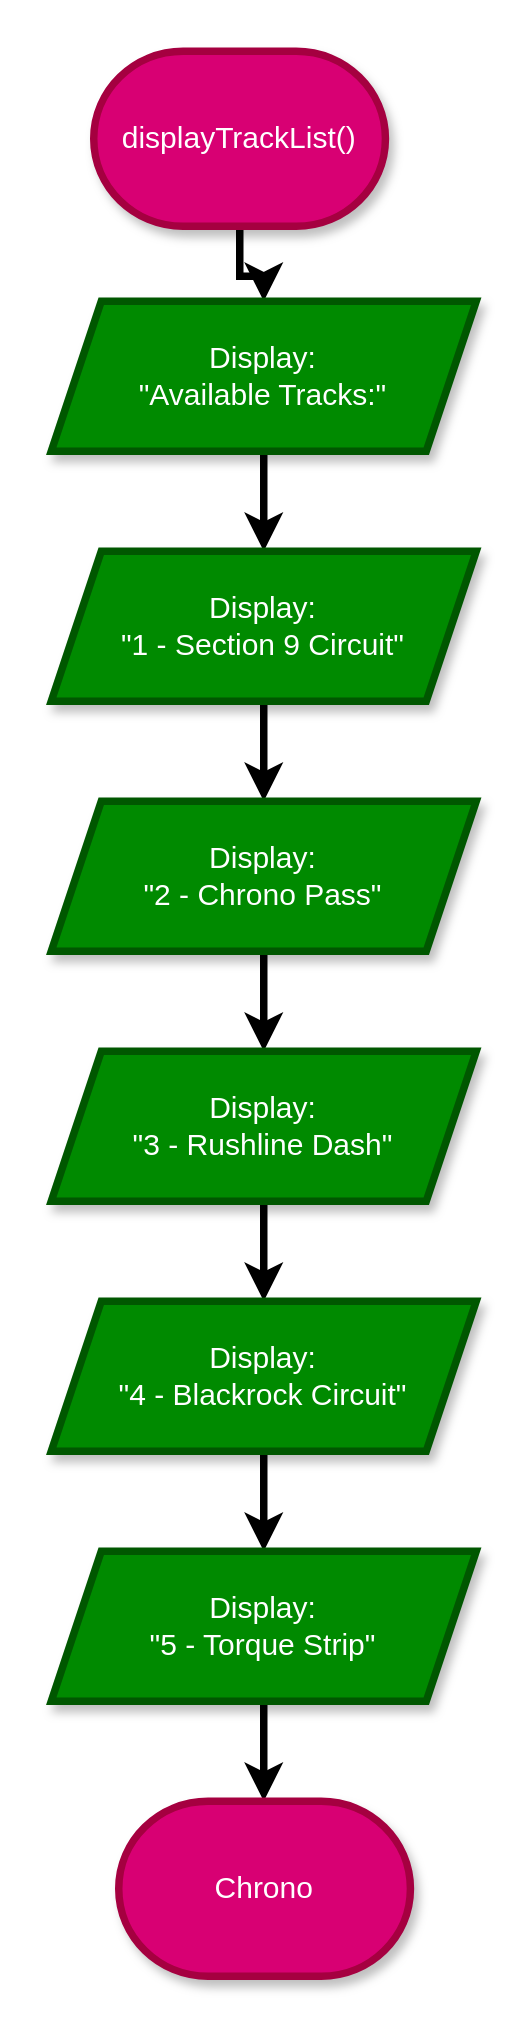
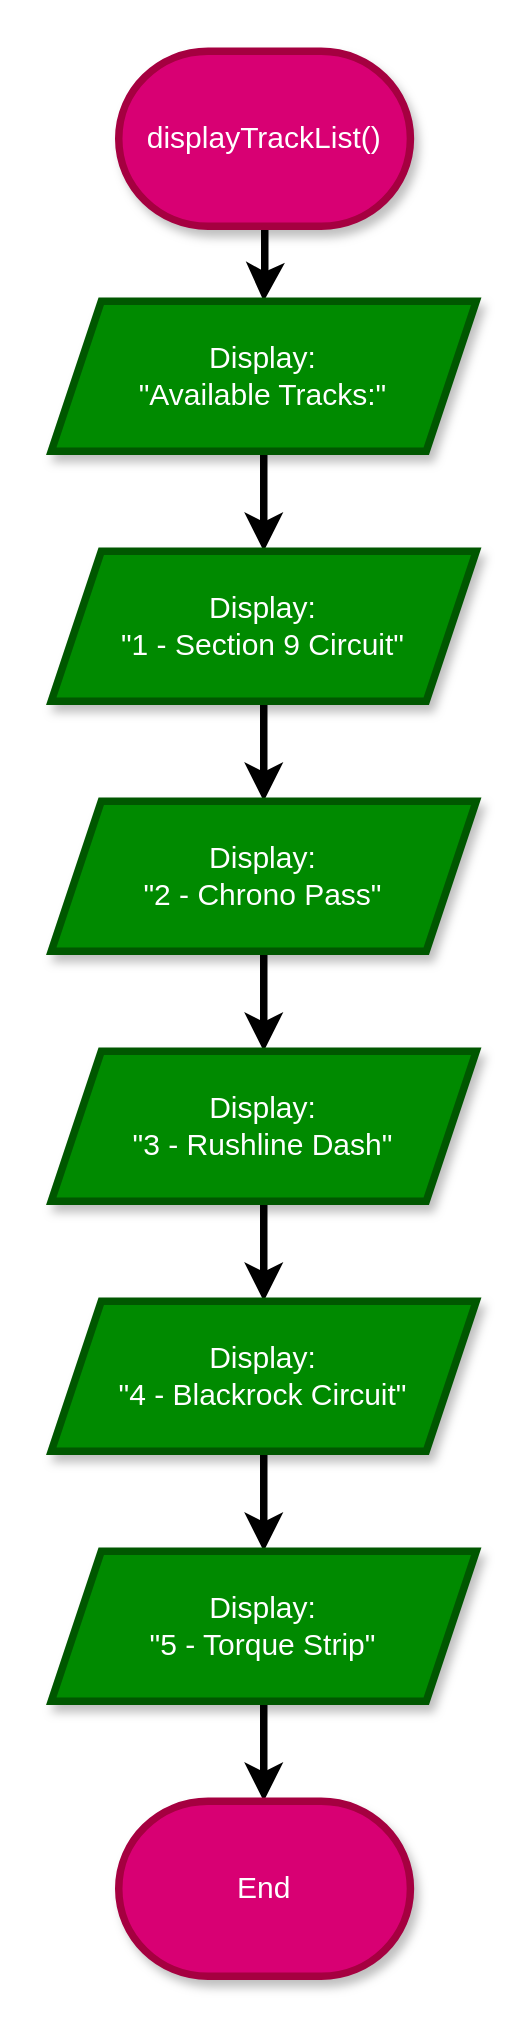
- <mxCell id="3" value="displayTrackList()" style="strokeWidth=3;html=1;shape=mxgraph.flowchart.terminator;whiteSpace=wrap;fillColor=#d80073;fontColor=#ffffff;strokeColor=#A50040;shadow=1;" parent="1" vertex="1"><mxGeometry x="37" y="20" width="116.67" height="70" as="geometry" /></mxCell>
+ <mxCell id="3" value="displayTrackList()" style="strokeWidth=3;html=1;shape=mxgraph.flowchart.terminator;whiteSpace=wrap;fillColor=#d80073;fontColor=#ffffff;strokeColor=#A50040;shadow=1;" parent="1" vertex="1"><mxGeometry x="47" y="20" width="116.67" height="70" as="geometry" /></mxCell>
- <mxCell id="16" value="Chrono" style="strokeWidth=3;html=1;shape=mxgraph.flowchart.terminator;whiteSpace=wrap;fillColor=#d80073;fontColor=#ffffff;strokeColor=#A50040;shadow=1;" vertex="1" parent="1"><mxGeometry x="47" y="720" width="116.67" height="70" as="geometry" /></mxCell>
+ <mxCell id="16" value="End" style="strokeWidth=3;html=1;shape=mxgraph.flowchart.terminator;whiteSpace=wrap;fillColor=#d80073;fontColor=#ffffff;strokeColor=#A50040;shadow=1;" vertex="1" parent="1"><mxGeometry x="47" y="720" width="116.67" height="70" as="geometry" /></mxCell>
